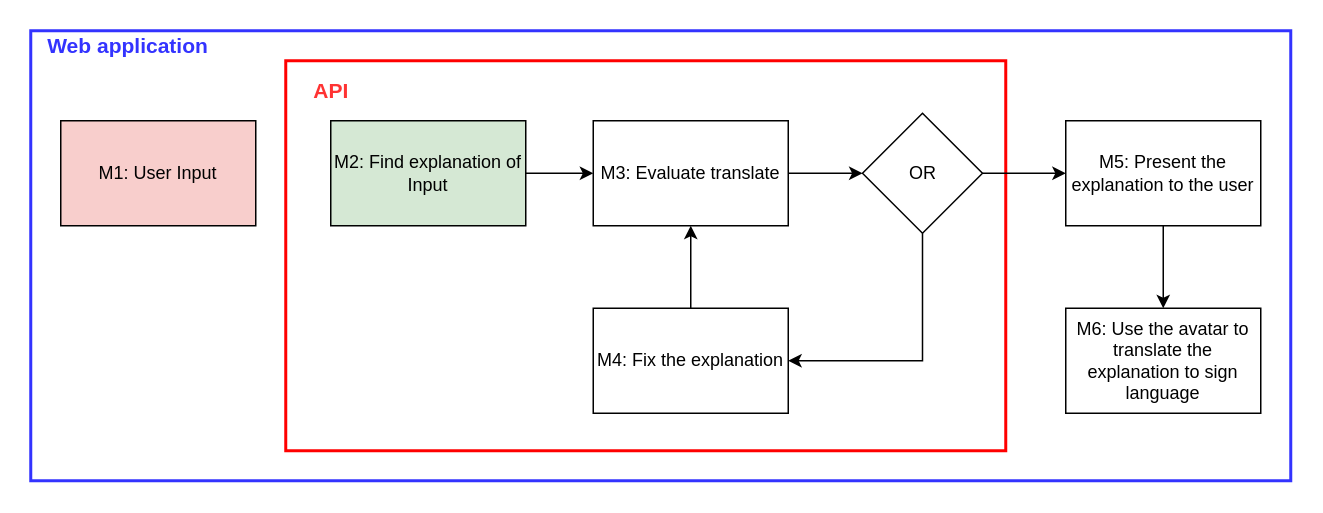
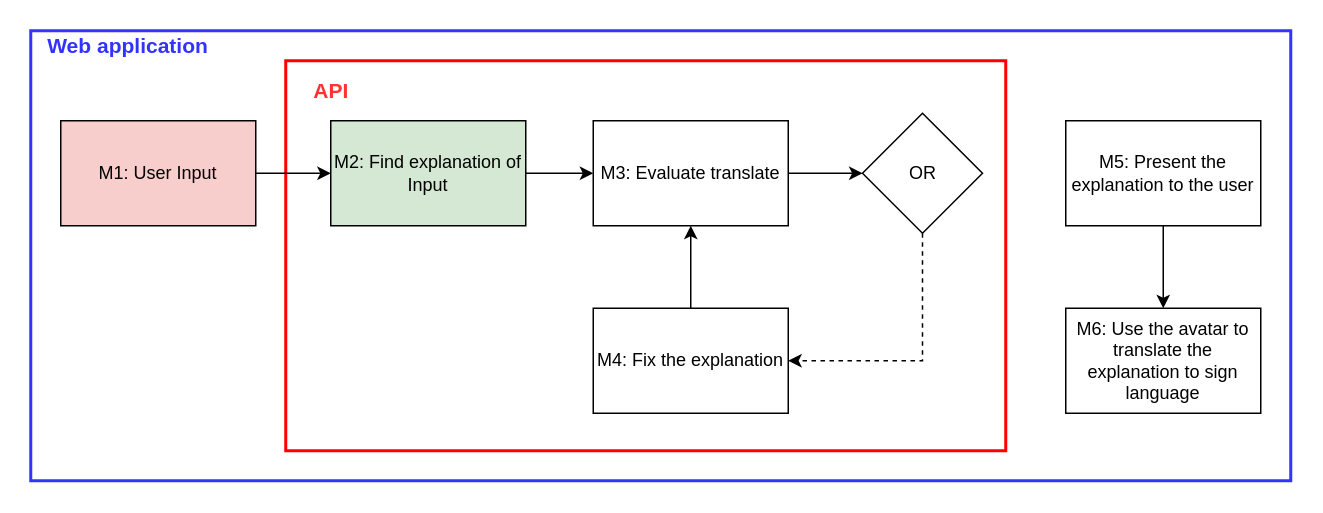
+ <mxCell id="4" value="" style="edgeStyle=orthogonalEdgeStyle;rounded=0;orthogonalLoop=1;jettySize=auto;html=1;" parent="1" source="5" target="7" edge="1"><mxGeometry relative="1" as="geometry" /></mxCell>
- <mxCell id="10" style="edgeStyle=orthogonalEdgeStyle;rounded=0;orthogonalLoop=1;jettySize=auto;html=1;" parent="1" source="12" target="14" edge="1"><mxGeometry relative="1" as="geometry" /></mxCell>
- <mxCell id="11" style="edgeStyle=orthogonalEdgeStyle;rounded=0;orthogonalLoop=1;jettySize=auto;html=1;exitX=0.5;exitY=1;exitDx=0;exitDy=0;entryX=1;entryY=0.5;entryDx=0;entryDy=0;" parent="1" source="12" target="16" edge="1"><mxGeometry relative="1" as="geometry"><Array as="points"><mxPoint x="615" y="240" /></Array></mxGeometry></mxCell>
+ <mxCell id="11" style="edgeStyle=orthogonalEdgeStyle;rounded=0;orthogonalLoop=1;jettySize=auto;html=1;exitX=0.5;exitY=1;exitDx=0;exitDy=0;entryX=1;entryY=0.5;entryDx=0;entryDy=0;dashed=1;" parent="1" source="12" target="16" edge="1"><mxGeometry relative="1" as="geometry"><Array as="points"><mxPoint x="615" y="240" /></Array></mxGeometry></mxCell>
